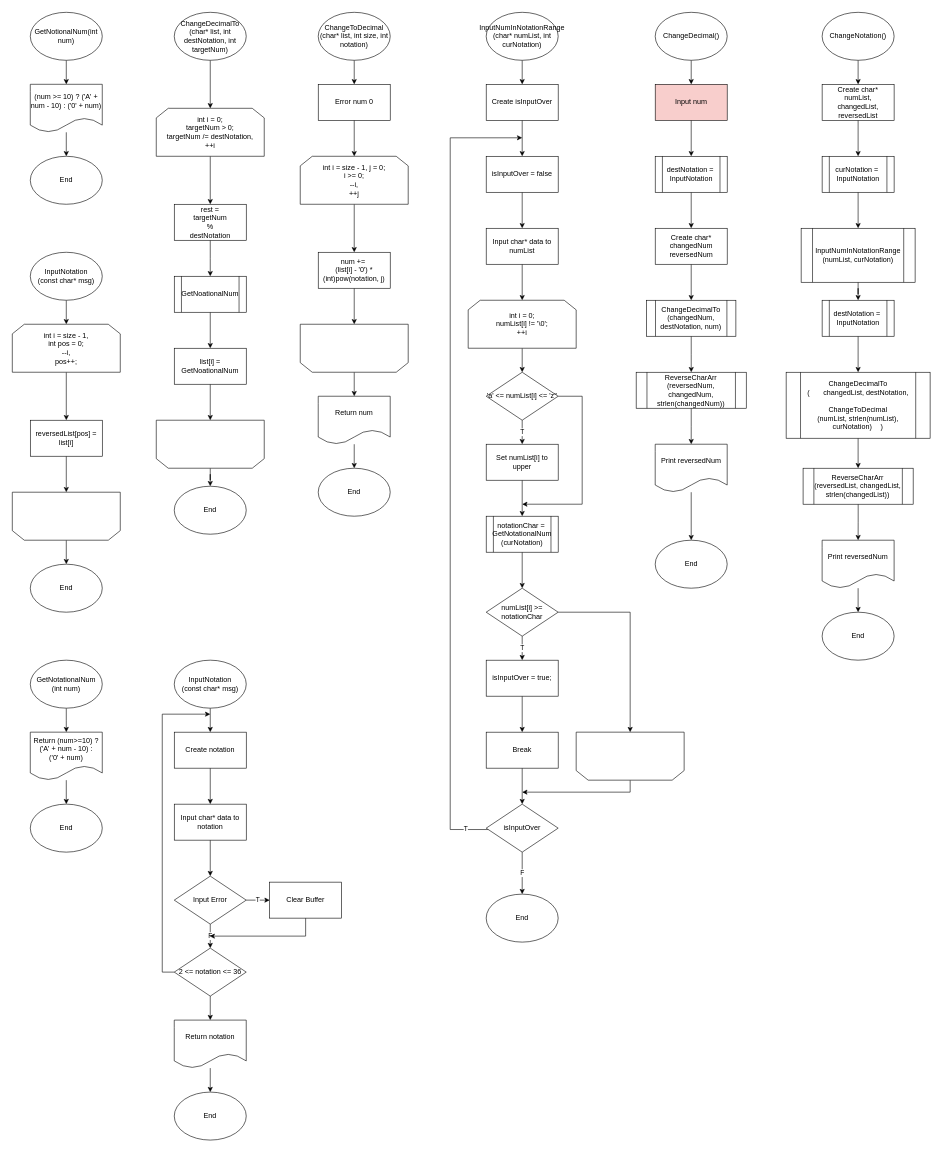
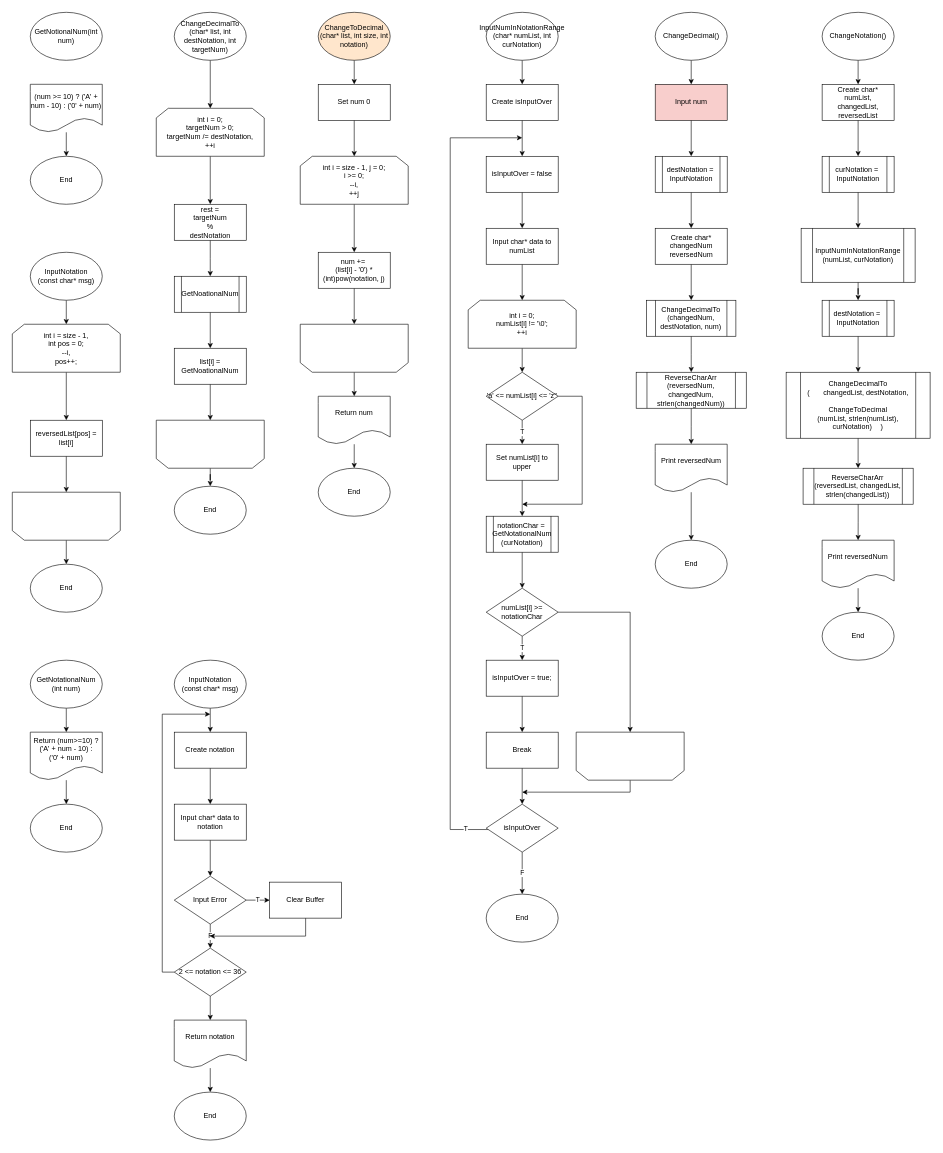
- <mxCell id="21" value="ChangeToDecimal&lt;br&gt;(char* list, int size, int notation)" style="ellipse;whiteSpace=wrap;html=1;" vertex="1" parent="1"><mxGeometry x="530" y="20" width="120" height="80" as="geometry" /></mxCell>
+ <mxCell id="21" value="ChangeToDecimal&lt;br&gt;(char* list, int size, int notation)" style="ellipse;whiteSpace=wrap;html=1;fillColor=#ffe6cc;" vertex="1" parent="1"><mxGeometry x="530" y="20" width="120" height="80" as="geometry" /></mxCell>
- <mxCell id="2" style="edgeStyle=orthogonalEdgeStyle;rounded=0;orthogonalLoop=1;jettySize=auto;html=1;entryX=0.5;entryY=0;entryDx=0;entryDy=0;" edge="1" parent="1" source="3" target="18"><mxGeometry relative="1" as="geometry" /></mxCell>
- <mxCell id="5" value="Error num 0" style="rounded=0;whiteSpace=wrap;html=1;" parent="1" vertex="1"><mxGeometry x="530" y="140" width="120" height="60" as="geometry" /></mxCell>
+ <mxCell id="5" value="Set num 0" style="rounded=0;whiteSpace=wrap;html=1;" parent="1" vertex="1"><mxGeometry x="530" y="140" width="120" height="60" as="geometry" /></mxCell>
